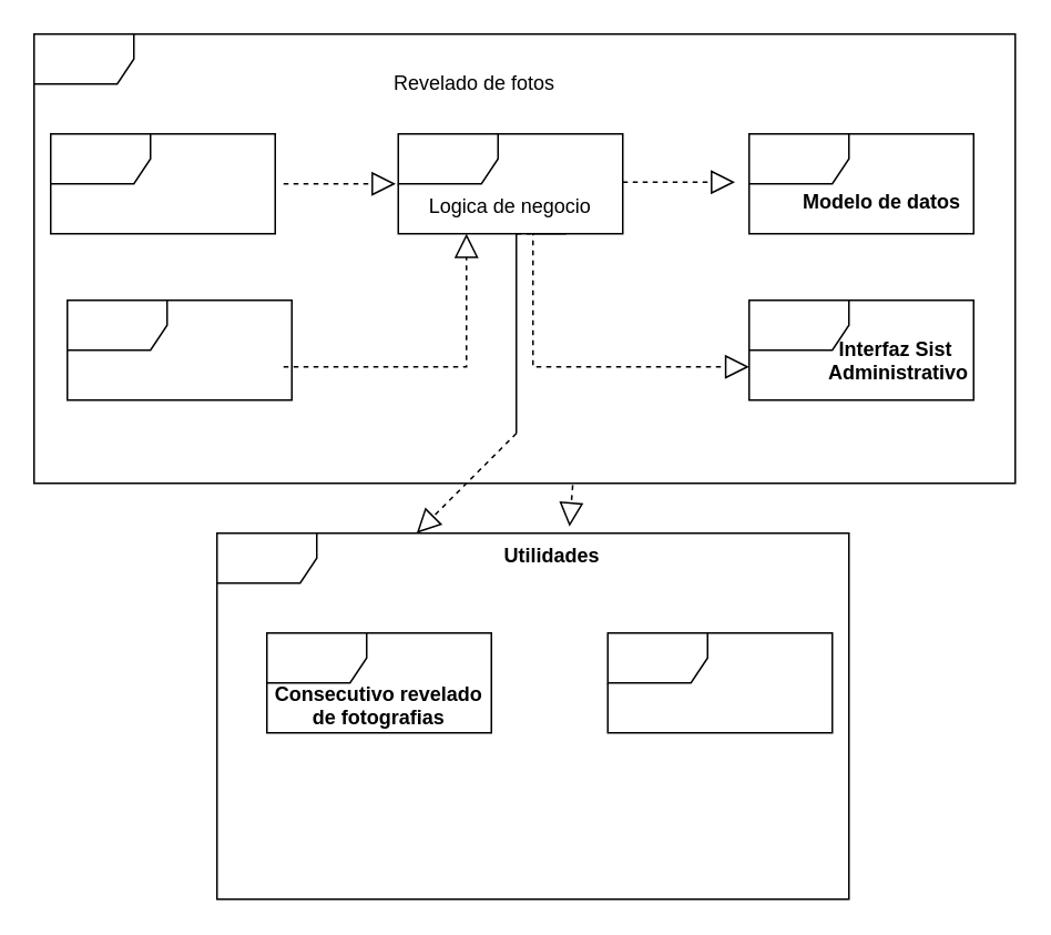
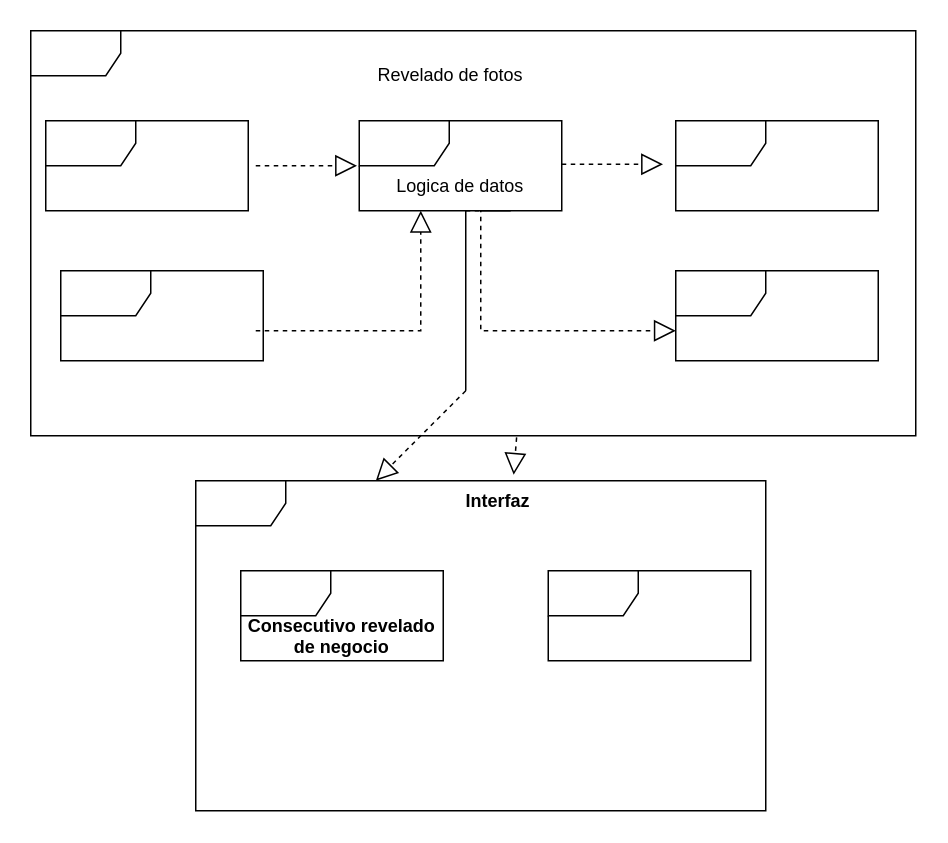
- <mxCell id="19" value="Revelado de fotos" style="text;html=1;strokeColor=none;fillColor=none;align=center;verticalAlign=middle;whiteSpace=wrap;rounded=0;" vertex="1" parent="1"><mxGeometry x="200" y="35" width="170" height="30" as="geometry" /></mxCell>
+ <mxCell id="19" value="Revelado de fotos" style="text;html=1;strokeColor=none;fillColor=none;align=center;verticalAlign=middle;whiteSpace=wrap;rounded=0;" vertex="1" parent="1"><mxGeometry x="215" y="35" width="170" height="30" as="geometry" /></mxCell>
- <mxCell id="20" value="Logica de negocio" style="text;align=center;fontStyle=0;verticalAlign=middle;spacingLeft=3;spacingRight=3;strokeColor=none;rotatable=0;points=[[0,0.5],[1,0.5]];portConstraint=eastwest;" vertex="1" parent="1"><mxGeometry x="266.5" y="110" width="80" height="26" as="geometry" /></mxCell>
+ <mxCell id="20" value="Logica de datos" style="text;align=center;fontStyle=0;verticalAlign=middle;spacingLeft=3;spacingRight=3;strokeColor=none;rotatable=0;points=[[0,0.5],[1,0.5]];portConstraint=eastwest;" vertex="1" parent="1"><mxGeometry x="266.5" y="110" width="80" height="26" as="geometry" /></mxCell>
- <mxCell id="21" value="Modelo de datos&#10;" style="text;align=center;fontStyle=1;verticalAlign=middle;spacingLeft=3;spacingRight=3;strokeColor=none;rotatable=0;points=[[0,0.5],[1,0.5]];portConstraint=eastwest;" vertex="1" parent="1"><mxGeometry x="490" y="114" width="80" height="26" as="geometry" /></mxCell>
- <mxCell id="22" value="Interfaz Sist &#10;Administrativo&#10;" style="text;align=center;fontStyle=1;verticalAlign=middle;spacingLeft=3;spacingRight=3;strokeColor=none;rotatable=0;points=[[0,0.5],[1,0.5]];portConstraint=eastwest;" vertex="1" parent="1"><mxGeometry x="500" y="210" width="80" height="26" as="geometry" /></mxCell>
- <mxCell id="15" value="Utilidades" style="text;align=center;fontStyle=1;verticalAlign=middle;spacingLeft=3;spacingRight=3;strokeColor=none;rotatable=0;points=[[0,0.5],[1,0.5]];portConstraint=eastwest;" vertex="1" parent="1"><mxGeometry x="260" y="320" width="143.5" height="26" as="geometry" /></mxCell>
+ <mxCell id="15" value="Interfaz" style="text;align=center;fontStyle=1;verticalAlign=middle;spacingLeft=3;spacingRight=3;strokeColor=none;rotatable=0;points=[[0,0.5],[1,0.5]];portConstraint=eastwest;" vertex="1" parent="1"><mxGeometry x="260" y="320" width="143.5" height="26" as="geometry" /></mxCell>
- <mxCell id="17" value="Consecutivo revelado&#10;de fotografias&#10;" style="text;align=center;fontStyle=1;verticalAlign=middle;spacingLeft=3;spacingRight=3;strokeColor=none;rotatable=0;points=[[0,0.5],[1,0.5]];portConstraint=eastwest;" vertex="1" parent="1"><mxGeometry x="187.5" y="417" width="80" height="26" as="geometry" /></mxCell>
+ <mxCell id="17" value="Consecutivo revelado&#10;de negocio&#10;" style="text;align=center;fontStyle=1;verticalAlign=middle;spacingLeft=3;spacingRight=3;strokeColor=none;rotatable=0;points=[[0,0.5],[1,0.5]];portConstraint=eastwest;" vertex="1" parent="1"><mxGeometry x="187.5" y="417" width="80" height="26" as="geometry" /></mxCell>
